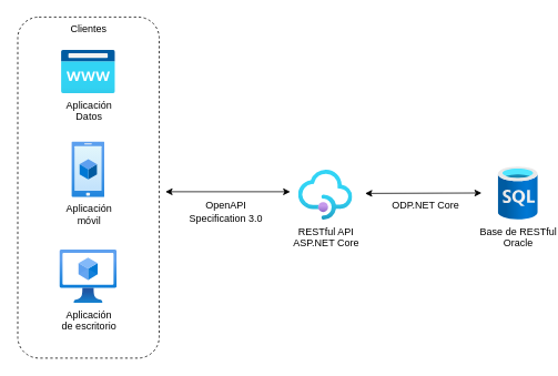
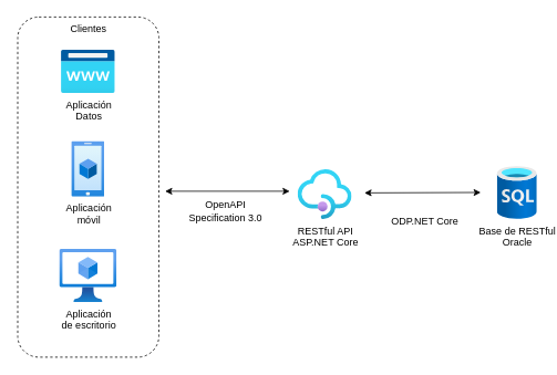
- <mxCell id="11" value="ODP.NET Core" style="text;html=1;strokeColor=none;fillColor=none;align=center;verticalAlign=middle;whiteSpace=wrap;rounded=0;dashed=1;" vertex="1" parent="1"><mxGeometry x="461.25" y="237" width="100" height="20" as="geometry" /></mxCell>
+ <mxCell id="11" value="ODP.NET Core" style="text;html=1;strokeColor=none;fillColor=none;align=center;verticalAlign=middle;whiteSpace=wrap;rounded=0;dashed=1;" vertex="1" parent="1"><mxGeometry x="461.25" y="257" width="100" height="20" as="geometry" /></mxCell>
